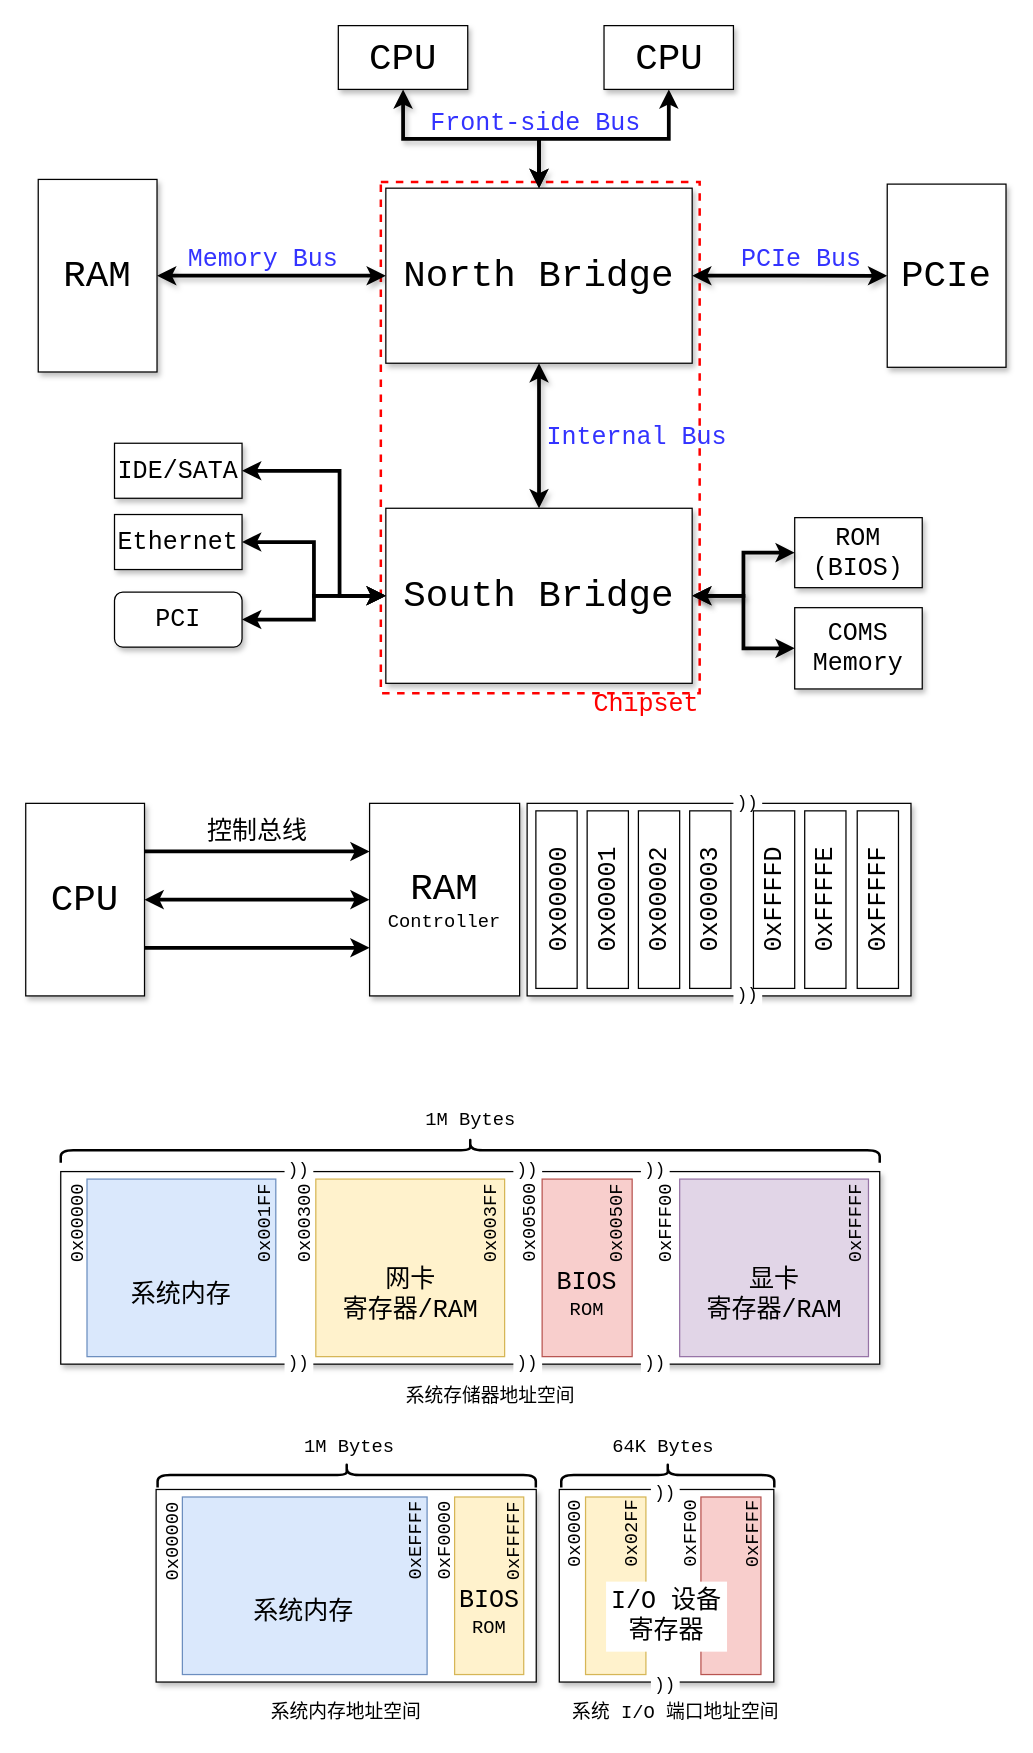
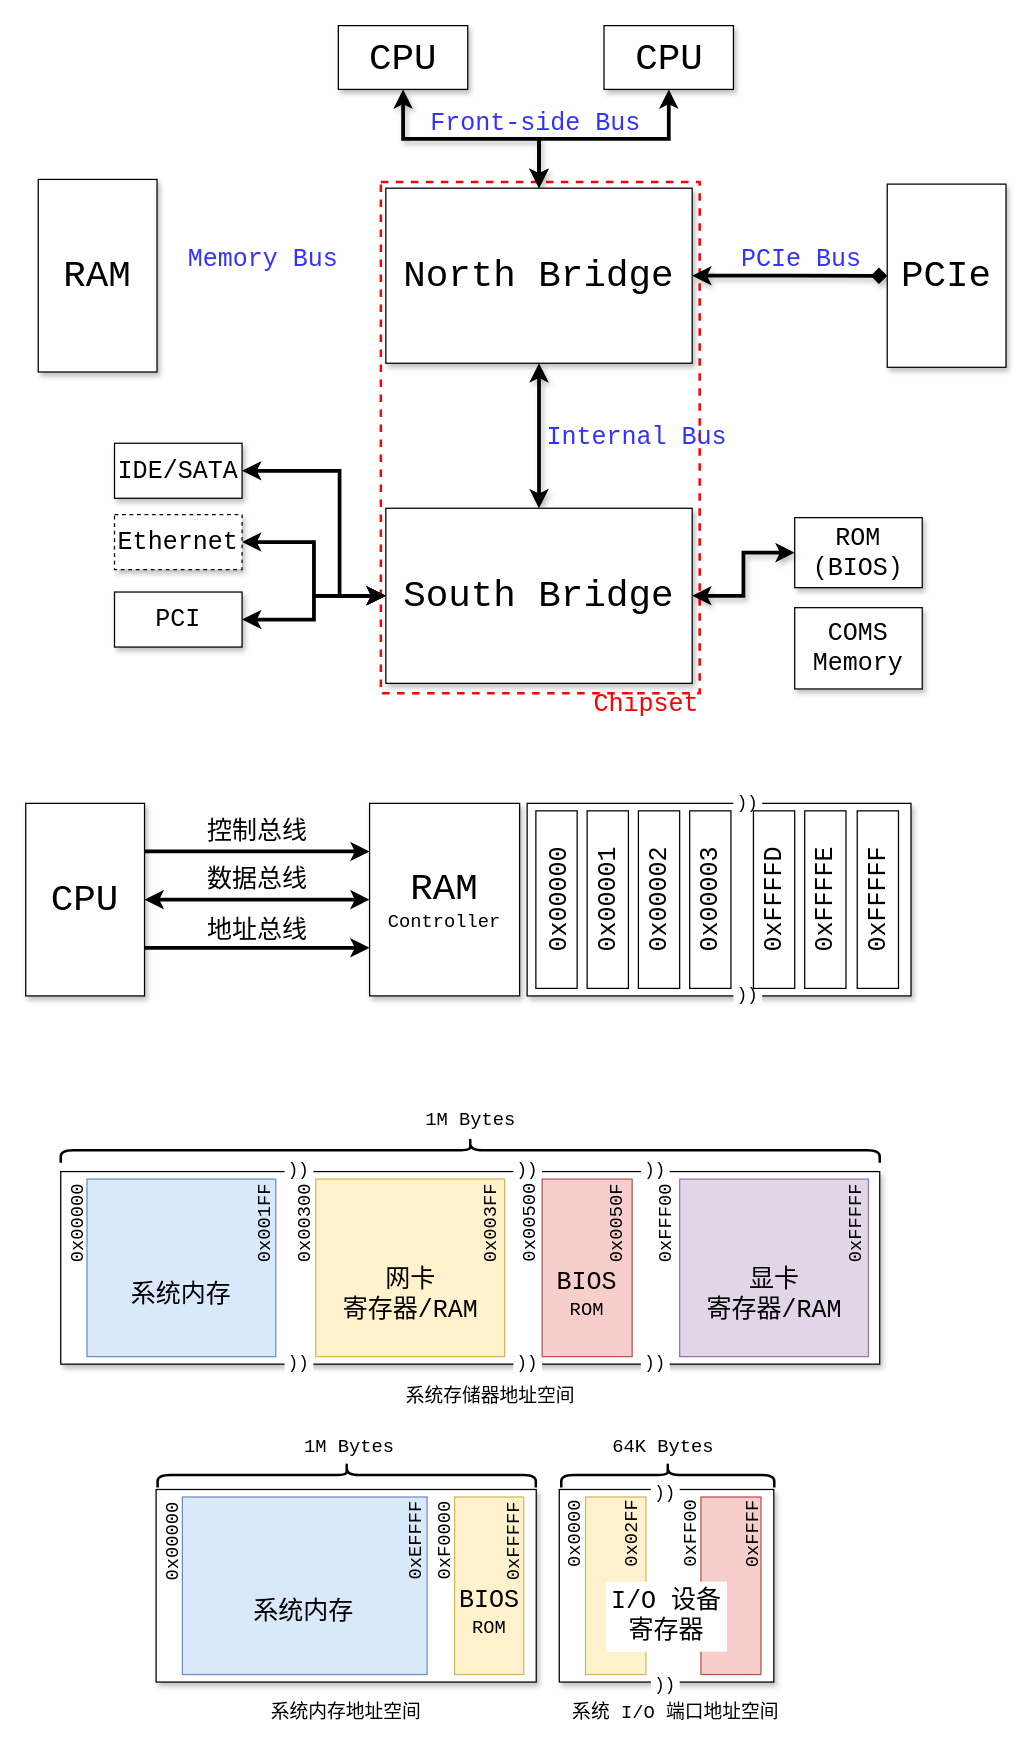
- <mxCell id="13" style="edgeStyle=orthogonalEdgeStyle;rounded=0;orthogonalLoop=1;jettySize=auto;html=1;shadow=1;startArrow=classic;startFill=1;strokeWidth=3;" parent="1" source="14" target="9" edge="1"><mxGeometry relative="1" as="geometry" /></mxCell>
- <mxCell id="12" style="edgeStyle=orthogonalEdgeStyle;rounded=0;orthogonalLoop=1;jettySize=auto;html=1;shadow=1;startArrow=classic;startFill=1;strokeWidth=3;" parent="1" source="14" target="15" edge="1"><mxGeometry relative="1" as="geometry" /></mxCell>
+ <mxCell id="12" style="edgeStyle=orthogonalEdgeStyle;rounded=0;orthogonalLoop=1;jettySize=auto;html=1;shadow=1;startArrow=classic;startFill=1;strokeWidth=3;endArrow=diamond;" parent="1" source="14" target="15" edge="1"><mxGeometry relative="1" as="geometry" /></mxCell>
- <mxCell id="22" value="&lt;font face=&quot;Courier New&quot;&gt;&lt;font style=&quot;font-size: 20px&quot;&gt;Ethernet&lt;/font&gt;&lt;br&gt;&lt;/font&gt;" style="rounded=0;whiteSpace=wrap;html=1;shadow=1;sketch=0;" parent="1" vertex="1"><mxGeometry x="91" y="411" width="102" height="44" as="geometry" /></mxCell>
+ <mxCell id="22" value="&lt;font face=&quot;Courier New&quot;&gt;&lt;font style=&quot;font-size: 20px&quot;&gt;Ethernet&lt;/font&gt;&lt;br&gt;&lt;/font&gt;" style="rounded=0;whiteSpace=wrap;html=1;shadow=1;sketch=0;dashed=1;" parent="1" vertex="1"><mxGeometry x="91" y="411" width="102" height="44" as="geometry" /></mxCell>
- <mxCell id="25" value="&lt;font face=&quot;Courier New&quot;&gt;&lt;font style=&quot;font-size: 20px&quot;&gt;PCI&lt;/font&gt;&lt;br&gt;&lt;/font&gt;" style="whiteSpace=wrap;html=1;shadow=1;sketch=0;rounded=1;" parent="1" vertex="1"><mxGeometry x="91" y="473" width="102" height="44" as="geometry" /></mxCell>
+ <mxCell id="25" value="&lt;font face=&quot;Courier New&quot;&gt;&lt;font style=&quot;font-size: 20px&quot;&gt;PCI&lt;/font&gt;&lt;br&gt;&lt;/font&gt;" style="rounded=0;whiteSpace=wrap;html=1;shadow=1;sketch=0;" parent="1" vertex="1"><mxGeometry x="91" y="473" width="102" height="44" as="geometry" /></mxCell>
- <mxCell id="17" style="edgeStyle=orthogonalEdgeStyle;rounded=0;orthogonalLoop=1;jettySize=auto;html=1;shadow=1;startArrow=classic;startFill=1;strokeWidth=3;" parent="1" source="18" target="23" edge="1"><mxGeometry relative="1" as="geometry" /></mxCell>
+ <mxCell id="37" value="&lt;font style=&quot;font-size: 20px&quot; color=&quot;#000000&quot;&gt;数据总线&lt;/font&gt;" style="text;html=1;strokeColor=none;fillColor=none;align=center;verticalAlign=middle;whiteSpace=wrap;rounded=0;shadow=1;dashed=1;sketch=0;gradientColor=#ffffff;fontColor=#FF0000;fontStyle=0;fontFamily=Courier New;" parent="1" vertex="1"><mxGeometry x="164" y="692" width="83" height="21" as="geometry" /></mxCell>
+ <mxCell id="38" value="&lt;font style=&quot;font-size: 20px&quot; color=&quot;#000000&quot;&gt;地址总线&lt;/font&gt;" style="text;html=1;strokeColor=none;fillColor=none;align=center;verticalAlign=middle;whiteSpace=wrap;rounded=0;shadow=1;dashed=1;sketch=0;gradientColor=#ffffff;fontColor=#FF0000;fontStyle=0;fontFamily=Courier New;" parent="1" vertex="1"><mxGeometry x="164" y="733" width="83" height="21" as="geometry" /></mxCell>
